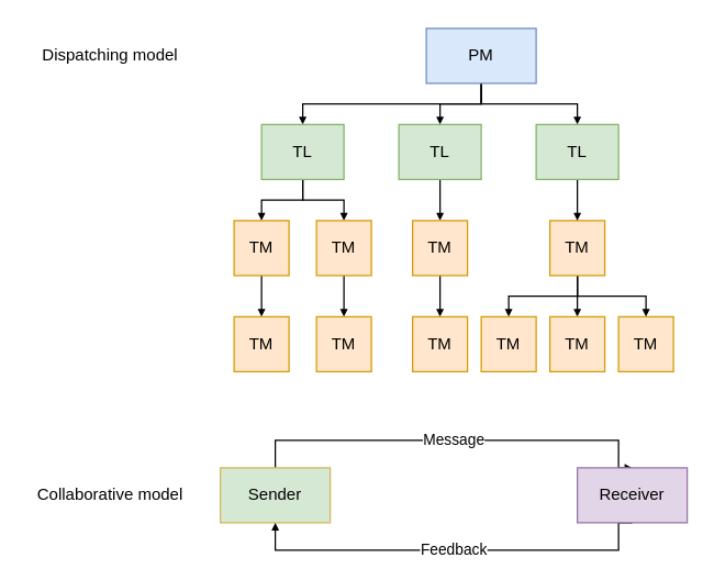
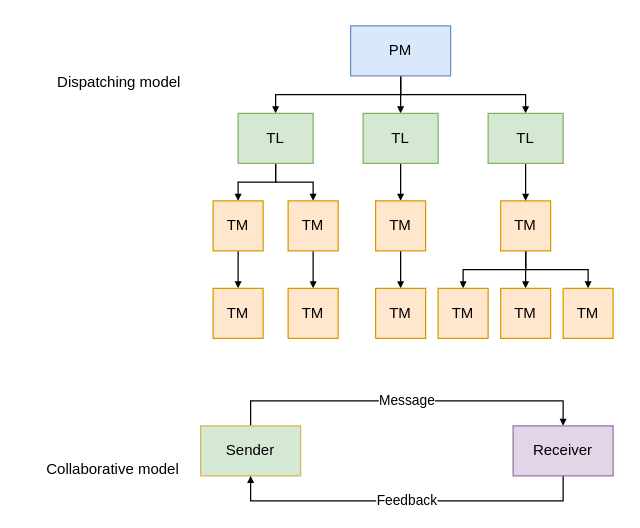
- <mxCell id="2" value="Dispatching model" style="rounded=0;whiteSpace=wrap;html=1;strokeColor=none;fillColor=none;" vertex="1" parent="1"><mxGeometry x="20" y="20" width="120" height="40" as="geometry" /></mxCell>
+ <mxCell id="2" value="Dispatching model" style="rounded=0;whiteSpace=wrap;html=1;strokeColor=none;fillColor=none;" vertex="1" parent="1"><mxGeometry x="35" y="45" width="120" height="40" as="geometry" /></mxCell>
- <mxCell id="7" value="PM" style="rounded=0;whiteSpace=wrap;html=1;fillColor=#dae8fc;strokeColor=#6c8ebf;" vertex="1" parent="1"><mxGeometry x="310" y="20" width="80" height="40" as="geometry" /></mxCell>
+ <mxCell id="7" value="PM" style="rounded=0;whiteSpace=wrap;html=1;fillColor=#dae8fc;strokeColor=#6c8ebf;" vertex="1" parent="1"><mxGeometry x="280" y="20" width="80" height="40" as="geometry" /></mxCell>
- <mxCell id="3" value="Collaborative model" style="rounded=0;whiteSpace=wrap;html=1;strokeColor=none;fillColor=none;" vertex="1" parent="1"><mxGeometry x="20" y="340" width="120" height="40" as="geometry" /></mxCell>
+ <mxCell id="3" value="Collaborative model" style="rounded=0;whiteSpace=wrap;html=1;strokeColor=none;fillColor=none;" vertex="1" parent="1"><mxGeometry x="30" y="355" width="120" height="40" as="geometry" /></mxCell>
- <mxCell id="34" value="Receiver" style="rounded=0;whiteSpace=wrap;html=1;fillColor=#e1d5e7;strokeColor=#9673a6;" vertex="1" parent="1"><mxGeometry x="420" y="340" width="80" height="40" as="geometry" /></mxCell>
+ <mxCell id="34" value="Receiver" style="rounded=0;whiteSpace=wrap;html=1;fillColor=#e1d5e7;strokeColor=#9673a6;" vertex="1" parent="1"><mxGeometry x="410" y="340" width="80" height="40" as="geometry" /></mxCell>
